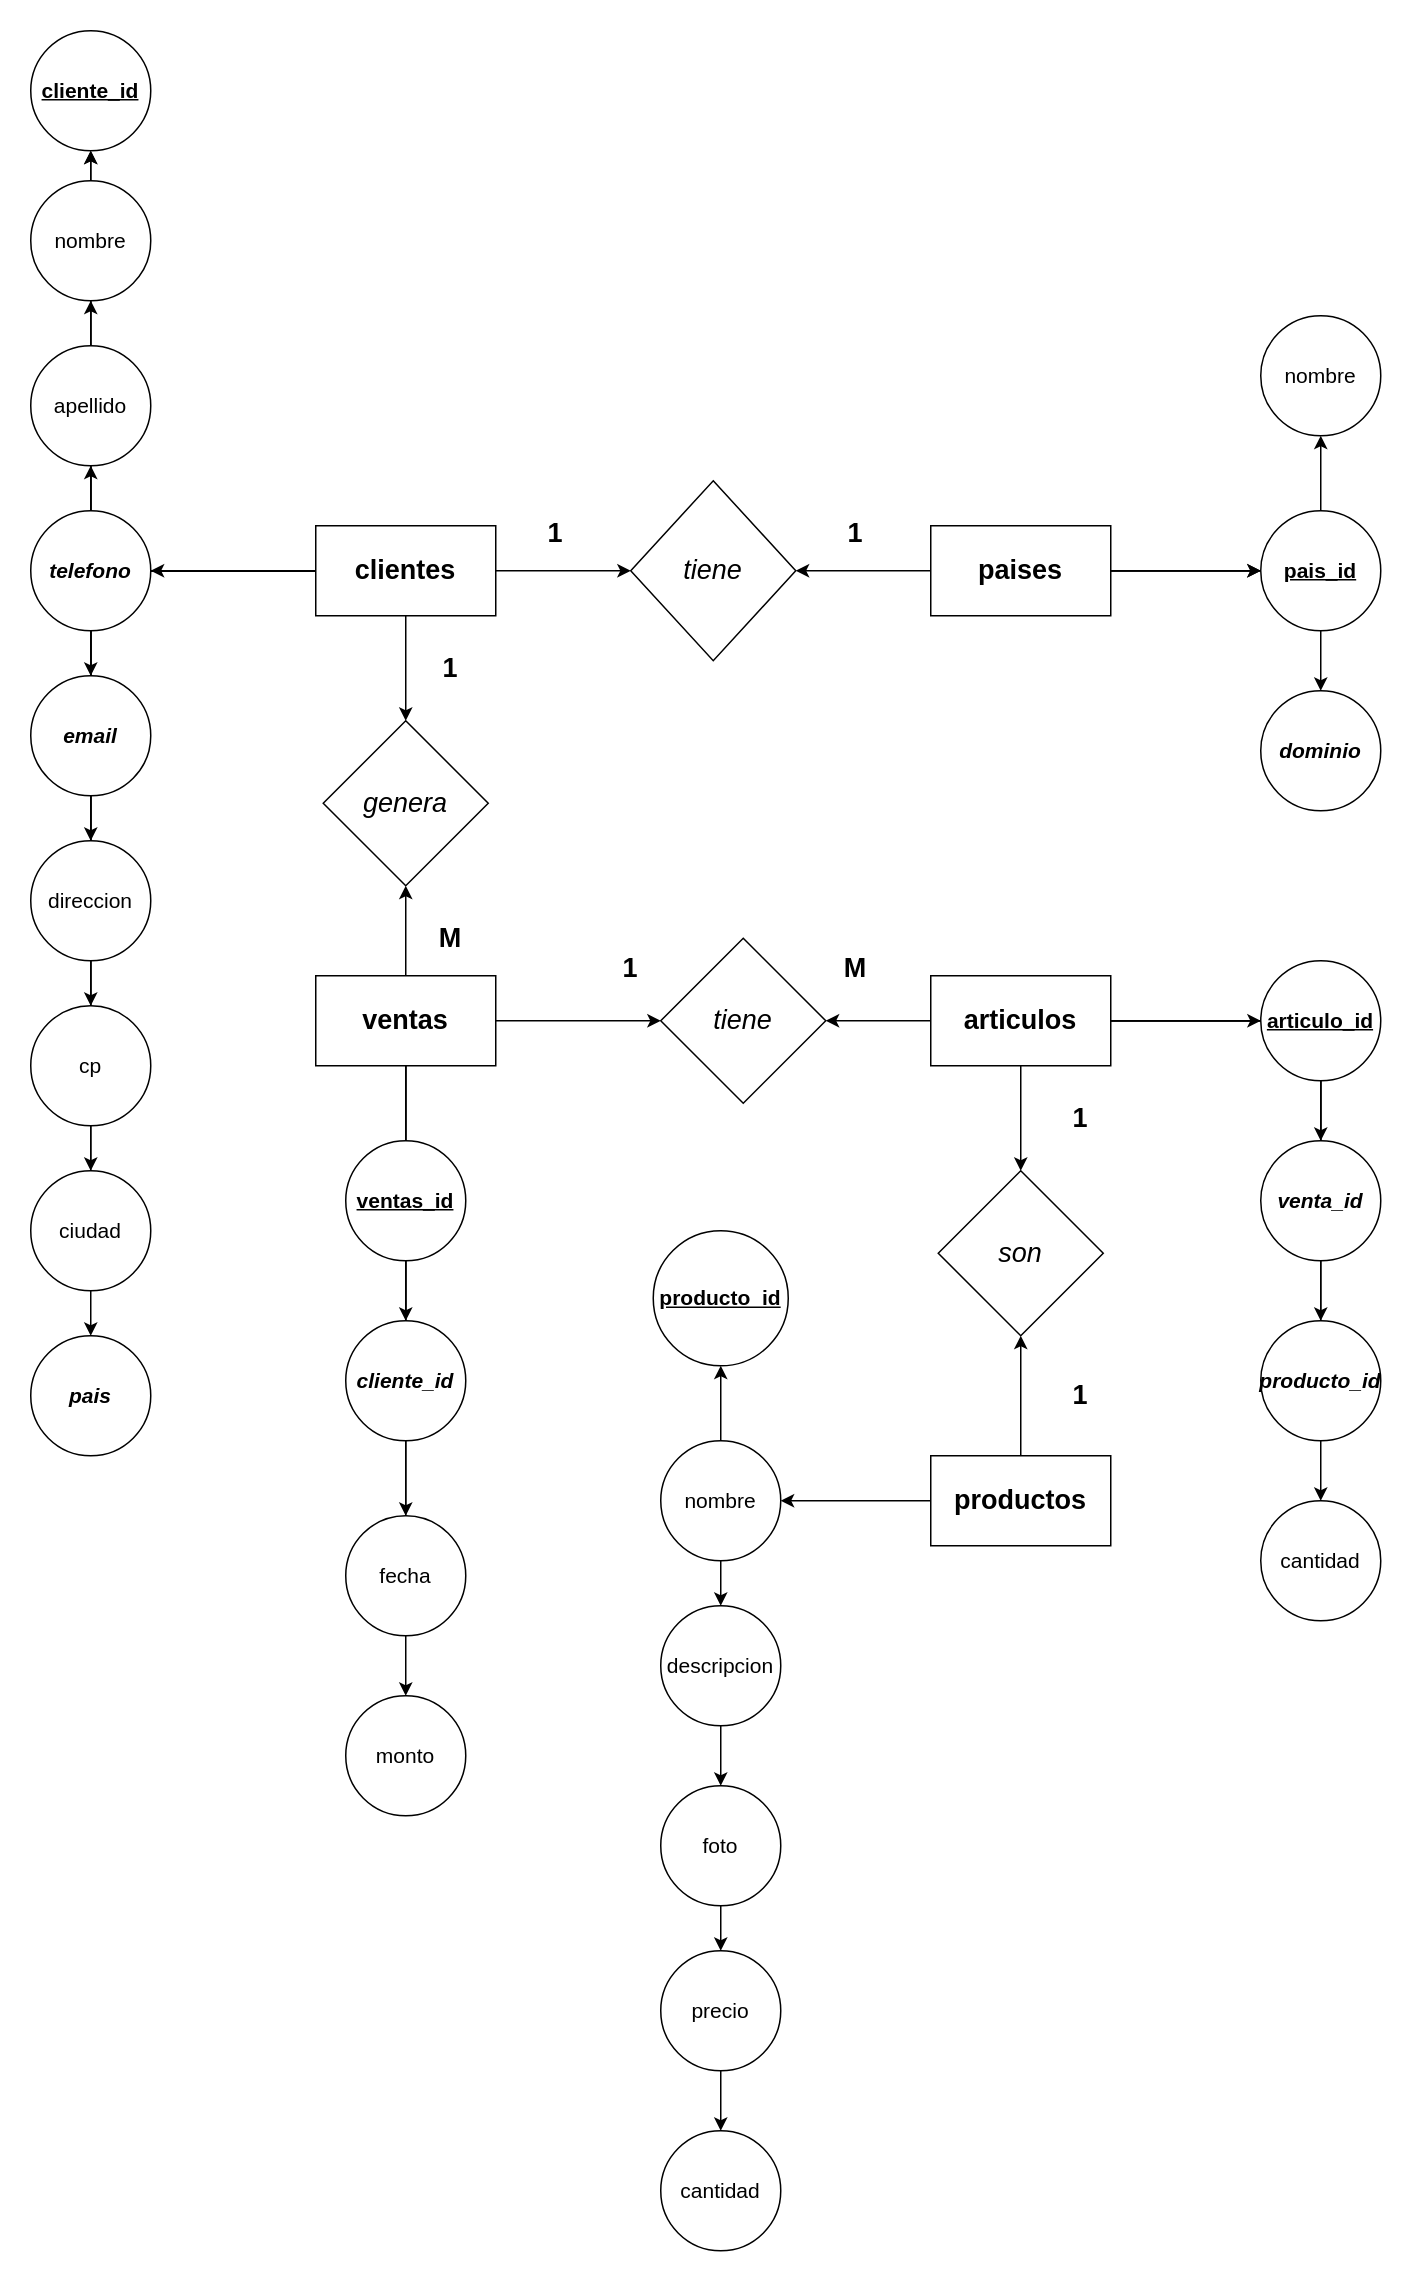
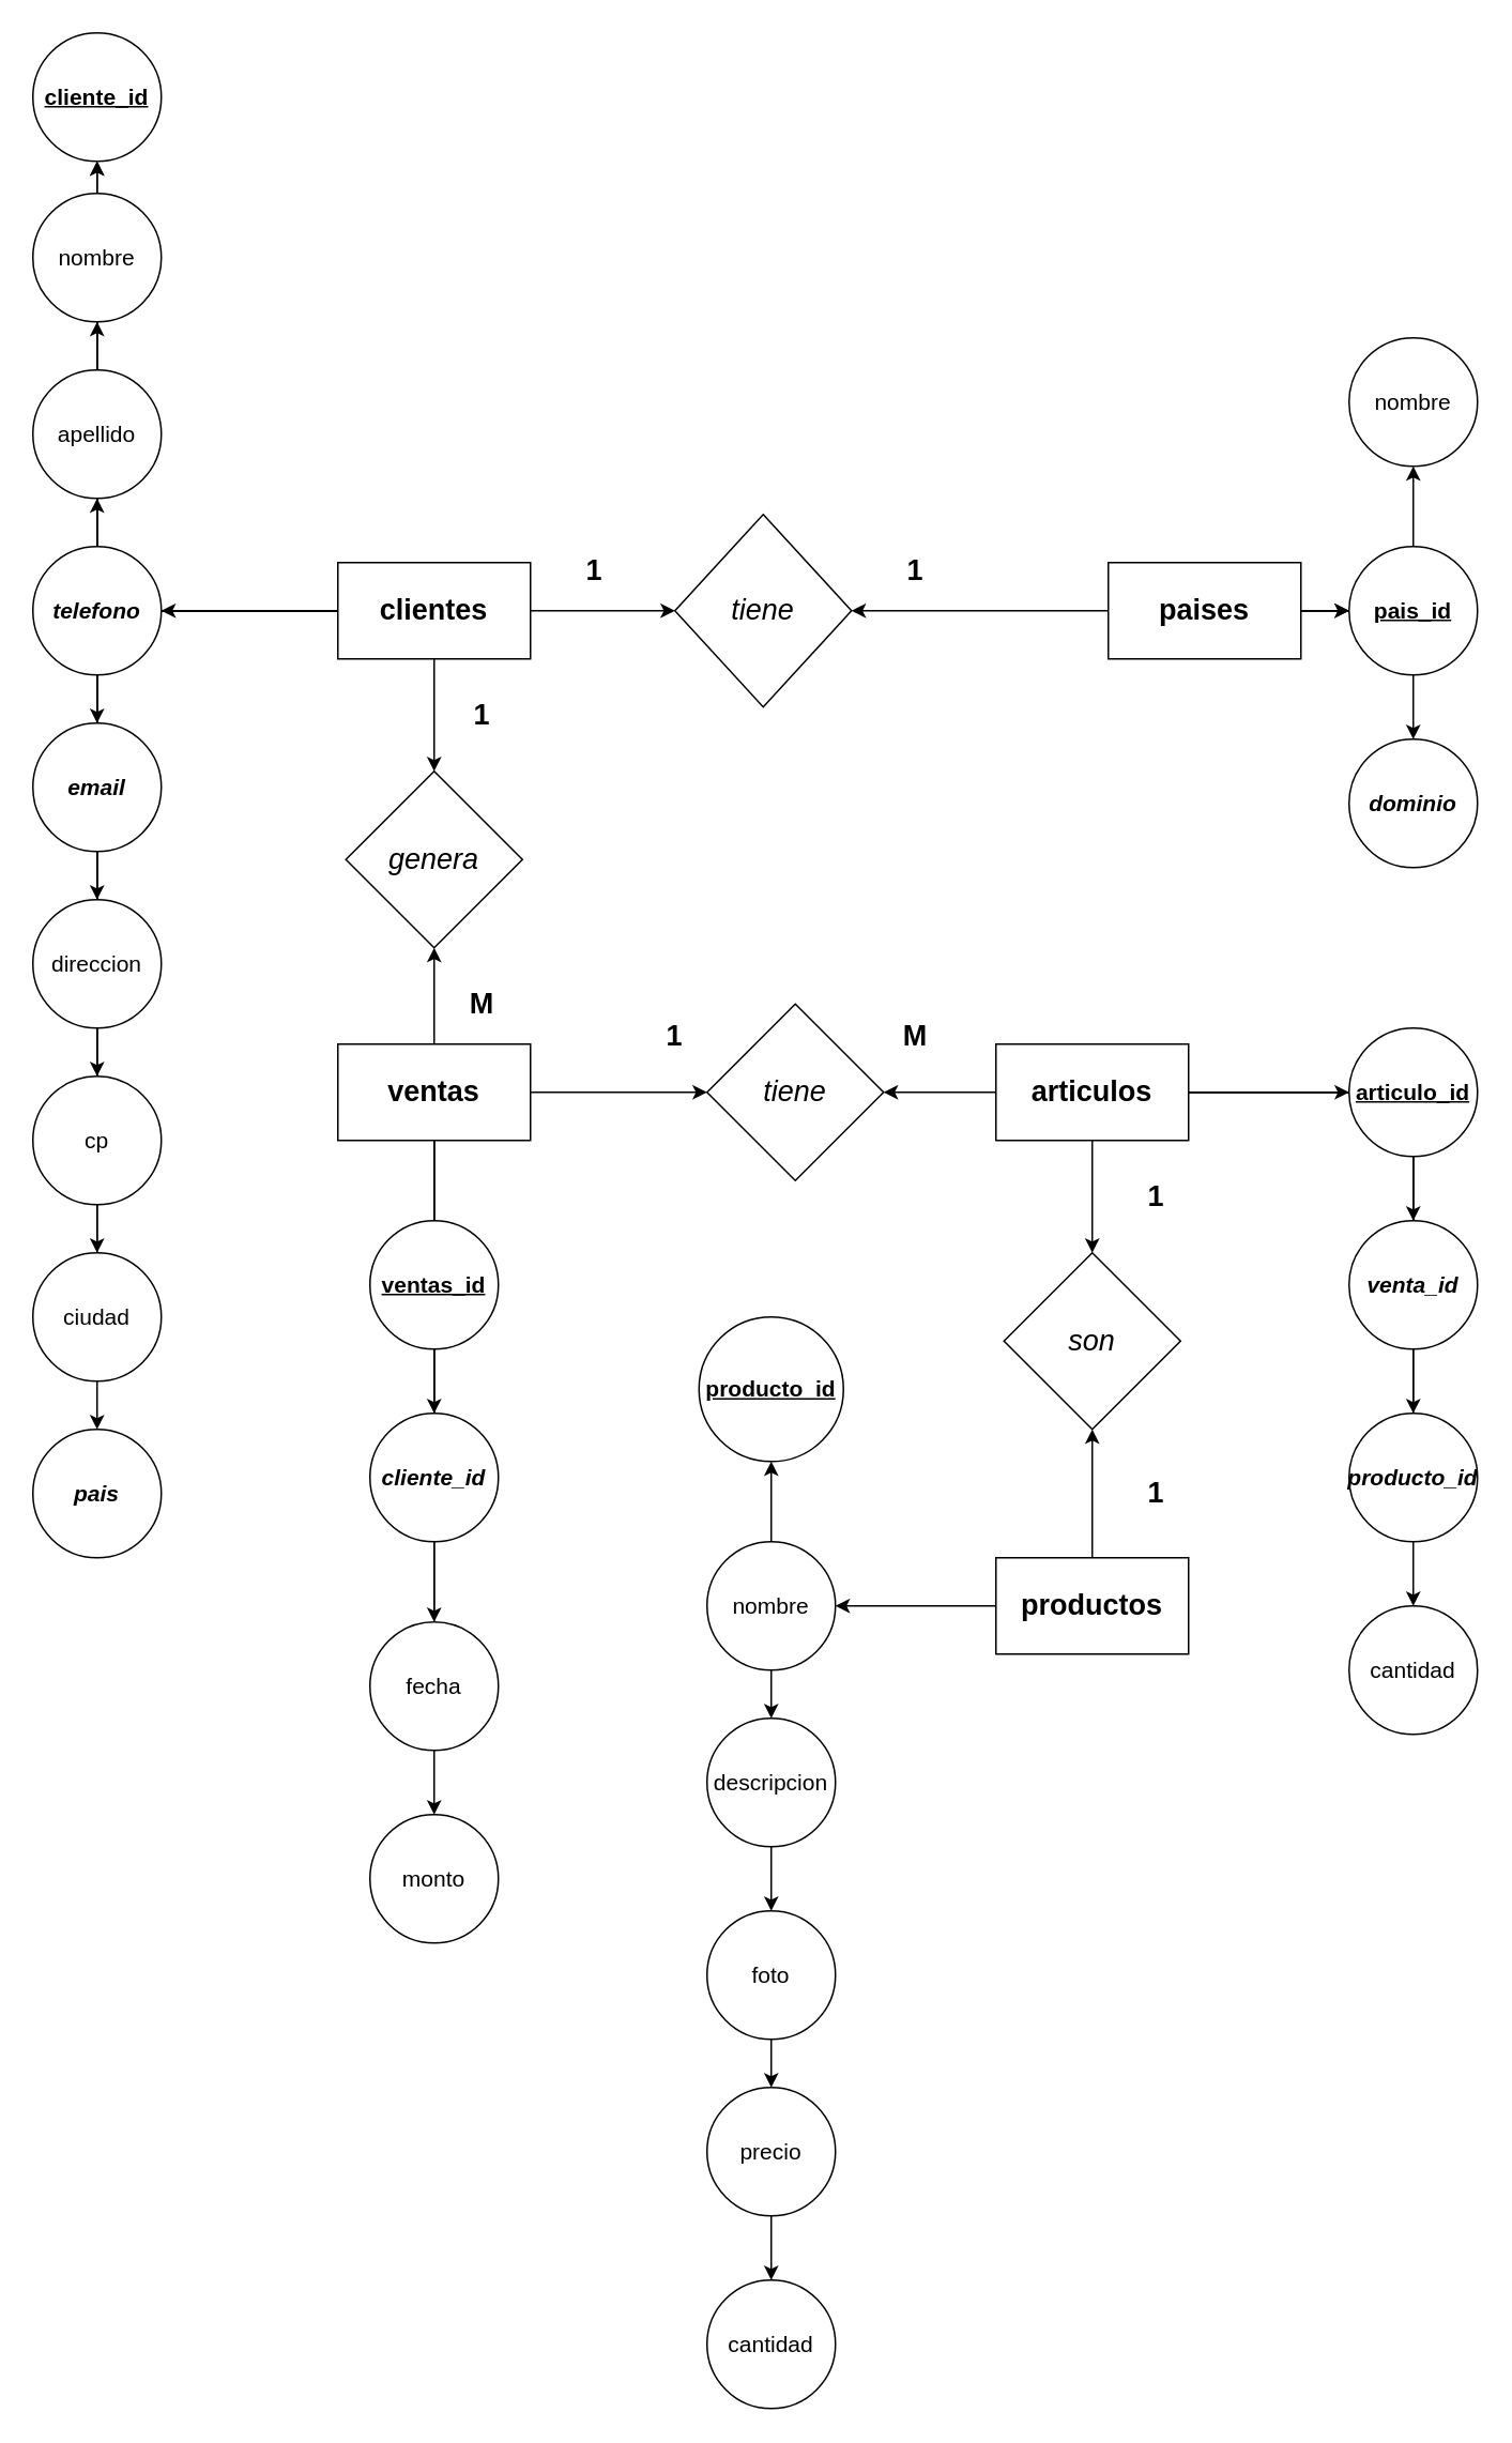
- <mxCell id="30" value="&lt;font style=&quot;font-size: 18px;&quot;&gt;&lt;b&gt;paises&lt;/b&gt;&lt;/font&gt;" style="whiteSpace=wrap;html=1;rounded=0;" vertex="1" parent="1"><mxGeometry x="620" y="350" width="120" height="60" as="geometry" /></mxCell>
+ <mxCell id="30" value="&lt;font style=&quot;font-size: 18px;&quot;&gt;&lt;b&gt;paises&lt;/b&gt;&lt;/font&gt;" style="whiteSpace=wrap;html=1;rounded=0;" vertex="1" parent="1"><mxGeometry x="690" y="350" width="120" height="60" as="geometry" /></mxCell>
